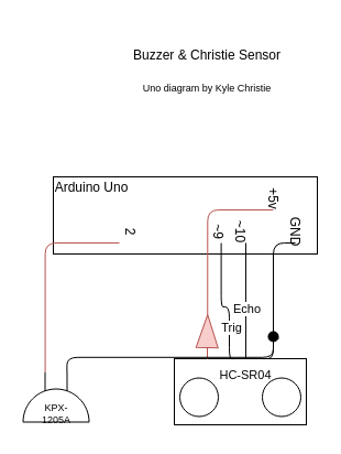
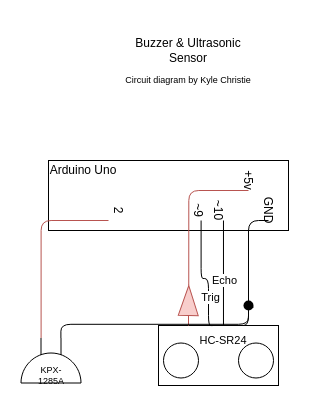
- <mxCell id="3" value="Buzzer &amp;amp; Christie Sensor" style="text;html=1;strokeColor=none;fillColor=none;align=center;verticalAlign=middle;whiteSpace=wrap;rounded=0;" vertex="1" parent="2"><mxGeometry x="97.5" width="140" height="60" as="geometry" /></mxCell>
+ <mxCell id="3" value="Buzzer &amp;amp; Ultrasonic Sensor" style="text;html=1;strokeColor=none;fillColor=none;align=center;verticalAlign=middle;whiteSpace=wrap;rounded=0;" vertex="1" parent="2"><mxGeometry x="97.5" width="140" height="60" as="geometry" /></mxCell>
- <mxCell id="32" value="Uno diagram by Kyle Christie" style="text;html=1;strokeColor=none;fillColor=none;align=center;verticalAlign=middle;whiteSpace=wrap;rounded=0;fontSize=9;" vertex="1" parent="2"><mxGeometry x="102.5" y="50" width="130" height="20" as="geometry" /></mxCell>
+ <mxCell id="32" value="Circuit diagram by Kyle Christie" style="text;html=1;strokeColor=none;fillColor=none;align=center;verticalAlign=middle;whiteSpace=wrap;rounded=0;fontSize=9;" vertex="1" parent="2"><mxGeometry x="102.5" y="50" width="130" height="20" as="geometry" /></mxCell>
- <mxCell id="17" value="HC-SR04" style="text;html=1;strokeColor=none;fillColor=none;align=center;verticalAlign=middle;whiteSpace=wrap;rounded=0;fontSize=11;" vertex="1" parent="13"><mxGeometry x="30" y="20" width="70" height="20" as="geometry" /></mxCell>
+ <mxCell id="17" value="HC-SR24" style="text;html=1;strokeColor=none;fillColor=none;align=center;verticalAlign=middle;whiteSpace=wrap;rounded=0;fontSize=11;" vertex="1" parent="13"><mxGeometry x="30" y="20" width="70" height="20" as="geometry" /></mxCell>
- <mxCell id="29" value="KPX-1205A" style="text;html=1;strokeColor=none;fillColor=none;align=center;verticalAlign=middle;whiteSpace=wrap;rounded=0;fontSize=9;" vertex="1" parent="2"><mxGeometry x="20" y="345" width="20" height="20" as="geometry" /></mxCell>
+ <mxCell id="29" value="KPX-1285A" style="text;html=1;strokeColor=none;fillColor=none;align=center;verticalAlign=middle;whiteSpace=wrap;rounded=0;fontSize=9;" vertex="1" parent="2"><mxGeometry x="20" y="345" width="20" height="20" as="geometry" /></mxCell>
